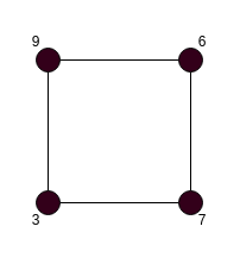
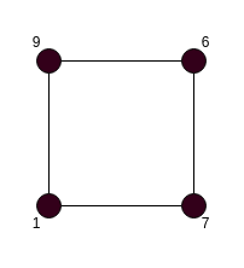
- <mxCell id="10" value="3" style="text;html=1;strokeColor=none;fillColor=none;align=center;verticalAlign=middle;whiteSpace=wrap;rounded=0;" vertex="1" parent="1"><mxGeometry x="20" y="170" width="20" height="30" as="geometry" /></mxCell>
+ <mxCell id="10" value="1" style="text;html=1;strokeColor=none;fillColor=none;align=center;verticalAlign=middle;whiteSpace=wrap;rounded=0;" vertex="1" parent="1"><mxGeometry x="20" y="170" width="20" height="30" as="geometry" /></mxCell>
